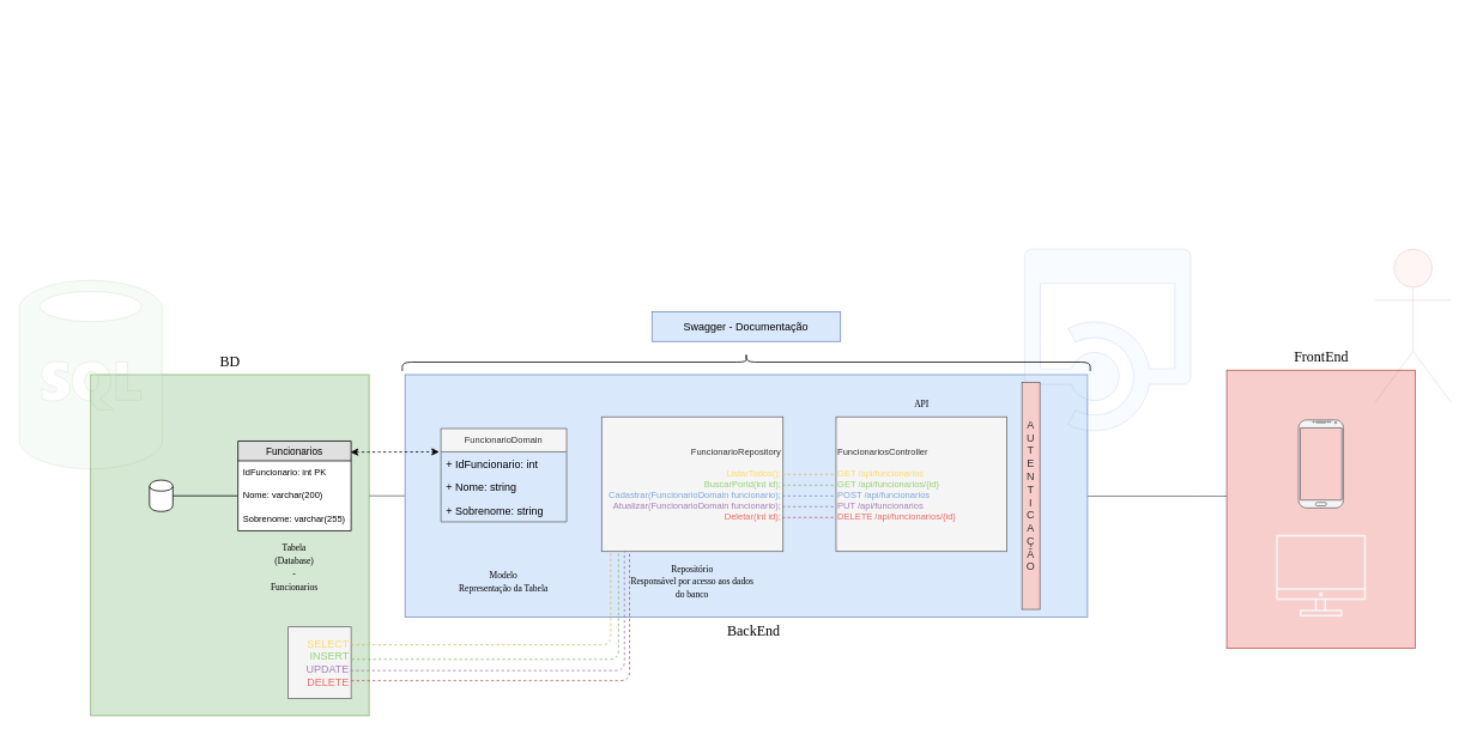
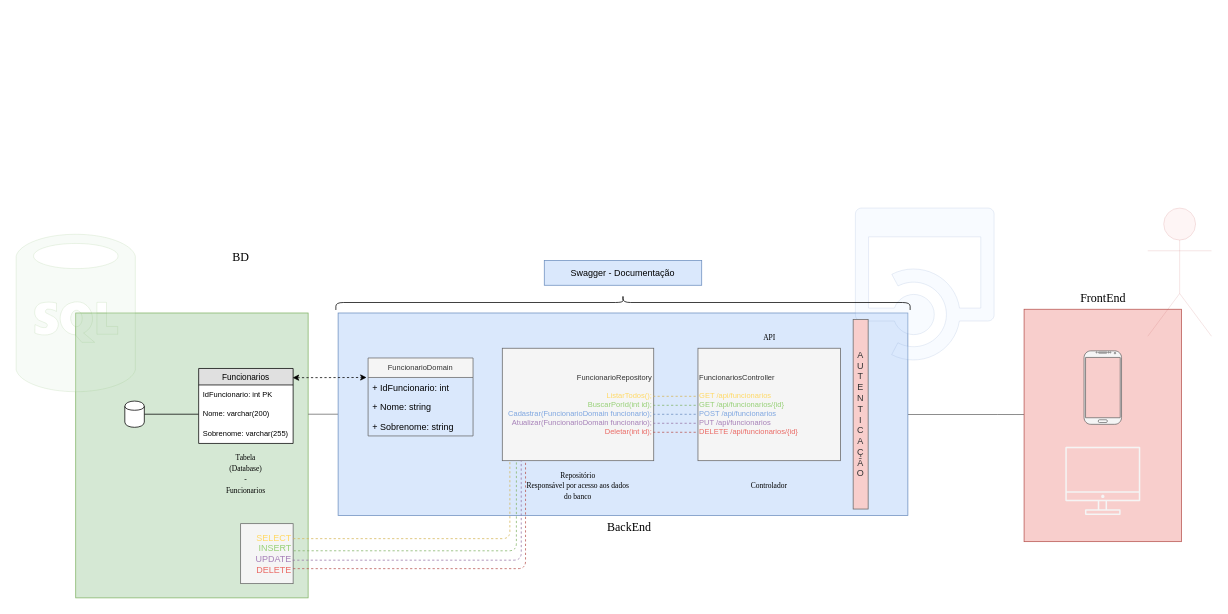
- <mxCell id="10" value="&lt;font face=&quot;Verdana&quot; style=&quot;font-size: 16px&quot;&gt;BD&lt;/font&gt;" style="text;html=1;strokeColor=none;fillColor=none;align=center;verticalAlign=middle;whiteSpace=wrap;rounded=0;" parent="1" vertex="1"><mxGeometry x="216.5" y="387" width="77" height="30" as="geometry" /></mxCell>
+ <mxCell id="10" value="&lt;font face=&quot;Verdana&quot; style=&quot;font-size: 16px&quot;&gt;BD&lt;/font&gt;" style="text;html=1;strokeColor=none;fillColor=none;align=center;verticalAlign=middle;whiteSpace=wrap;rounded=0;" parent="1" vertex="1"><mxGeometry x="281.5" y="327" width="77" height="30" as="geometry" /></mxCell>
- <mxCell id="22" value="&lt;font face=&quot;Verdana&quot;&gt;&lt;span style=&quot;font-size: 10px&quot;&gt;Modelo&lt;br&gt;Representação da Tabela&lt;br&gt;&lt;/span&gt;&lt;/font&gt;" style="text;html=1;strokeColor=none;fillColor=none;align=center;verticalAlign=middle;whiteSpace=wrap;rounded=0;" parent="1" vertex="1"><mxGeometry x="490" y="614" width="140" height="66" as="geometry" /></mxCell>
+ <mxCell id="32" value="&lt;font face=&quot;Verdana&quot;&gt;&lt;span style=&quot;font-size: 10px&quot;&gt;Controlador&lt;br&gt;&lt;/span&gt;&lt;/font&gt;" style="text;html=1;strokeColor=none;fillColor=none;align=center;verticalAlign=middle;whiteSpace=wrap;rounded=0;" parent="1" vertex="1"><mxGeometry x="955" y="614" width="140" height="66" as="geometry" /></mxCell>
